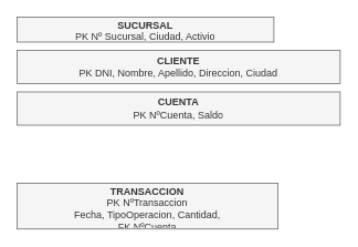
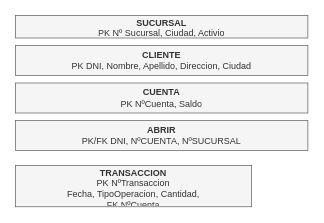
- <mxCell id="2" value="&lt;div&gt;&lt;b&gt;SUCURSAL&lt;/b&gt;&lt;/div&gt;&lt;div&gt;PK Nº Sucursal, Ciudad, Activio&lt;br&gt;&lt;/div&gt;" style="text;html=1;strokeColor=#666666;fillColor=#f5f5f5;align=center;verticalAlign=middle;whiteSpace=wrap;overflow=hidden;fontColor=#333333;" vertex="1" parent="1"><mxGeometry x="20" y="20" width="310" height="30" as="geometry" /></mxCell>
+ <mxCell id="2" value="&lt;div&gt;&lt;b&gt;SUCURSAL&lt;/b&gt;&lt;/div&gt;&lt;div&gt;PK Nº Sucursal, Ciudad, Activio&lt;br&gt;&lt;/div&gt;" style="text;html=1;strokeColor=#666666;fillColor=#f5f5f5;align=center;verticalAlign=middle;whiteSpace=wrap;overflow=hidden;fontColor=#333333;" vertex="1" parent="1"><mxGeometry x="20" y="20" width="390" height="30" as="geometry" /></mxCell>
+ <mxCell id="5" value="&lt;b&gt;ABRIR&lt;/b&gt;&lt;div&gt;PK/FK DNI, NºCUENTA, NºSUCURSAL&lt;br&gt;&lt;/div&gt;" style="text;html=1;strokeColor=#666666;fillColor=#f5f5f5;align=center;verticalAlign=middle;whiteSpace=wrap;overflow=hidden;fontColor=#333333;" vertex="1" parent="1"><mxGeometry x="20" y="160" width="390" height="40" as="geometry" /></mxCell>
